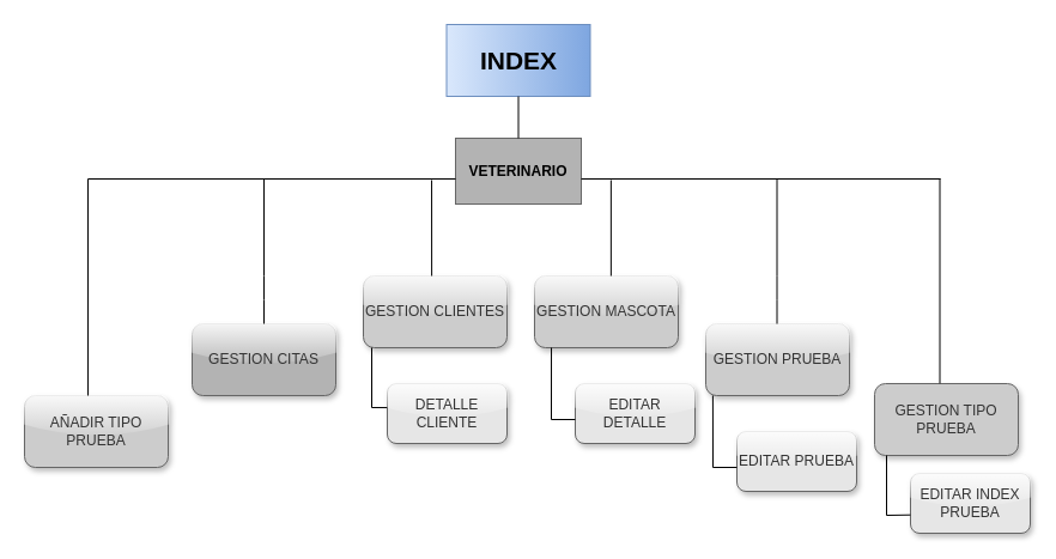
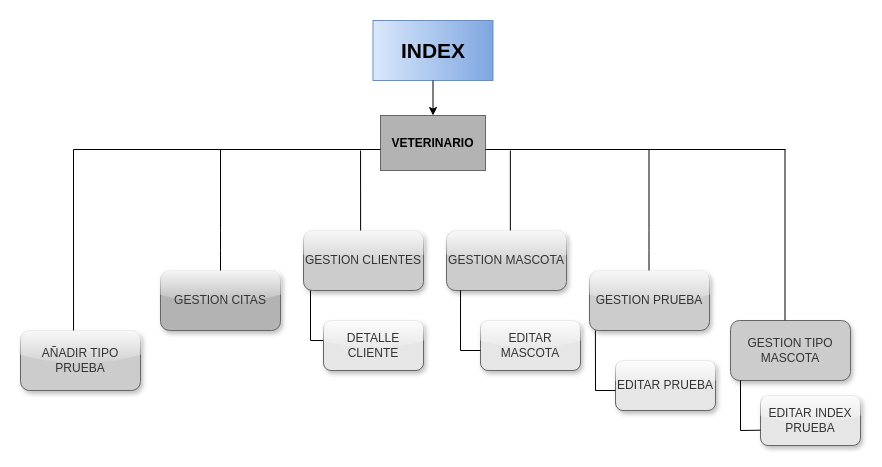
- <mxCell id="10" value="" style="endArrow=none;html=1;exitX=0.5;exitY=1;exitDx=0;exitDy=0;entryX=0.5;entryY=0;entryDx=0;entryDy=0;" parent="1" source="2" target="3" edge="1"><mxGeometry width="50" height="50" relative="1" as="geometry"><mxPoint x="530" y="140" as="sourcePoint" /><mxPoint x="580" y="90" as="targetPoint" /></mxGeometry></mxCell>
+ <mxCell id="10" value="" style="endArrow=classic;html=1;exitX=0.5;exitY=1;exitDx=0;exitDy=0;entryX=0.5;entryY=0;entryDx=0;entryDy=0;" parent="1" source="2" target="3" edge="1"><mxGeometry width="50" height="50" relative="1" as="geometry"><mxPoint x="530" y="140" as="sourcePoint" /><mxPoint x="580" y="90" as="targetPoint" /></mxGeometry></mxCell>
- <mxCell id="26" value="EDITAR DETALLE" style="rounded=1;whiteSpace=wrap;html=1;fillColor=#E6E6E6;strokeColor=#666666;fontColor=#333333;glass=1;shadow=1;" vertex="1" parent="1"><mxGeometry x="480" y="320" width="100" height="50" as="geometry" /></mxCell>
+ <mxCell id="26" value="EDITAR MASCOTA" style="rounded=1;whiteSpace=wrap;html=1;fillColor=#E6E6E6;strokeColor=#666666;fontColor=#333333;glass=1;shadow=1;" vertex="1" parent="1"><mxGeometry x="480" y="320" width="100" height="50" as="geometry" /></mxCell>
- <mxCell id="8" value="GESTION TIPO PRUEBA" style="rounded=1;whiteSpace=wrap;html=1;fillColor=#CCCCCC;strokeColor=#666666;fontColor=#333333;glass=0;shadow=1;" parent="1" vertex="1"><mxGeometry x="730" y="320" width="120" height="60" as="geometry" /></mxCell>
+ <mxCell id="8" value="GESTION TIPO MASCOTA" style="rounded=1;whiteSpace=wrap;html=1;fillColor=#CCCCCC;strokeColor=#666666;fontColor=#333333;glass=0;shadow=1;" parent="1" vertex="1"><mxGeometry x="730" y="320" width="120" height="60" as="geometry" /></mxCell>
